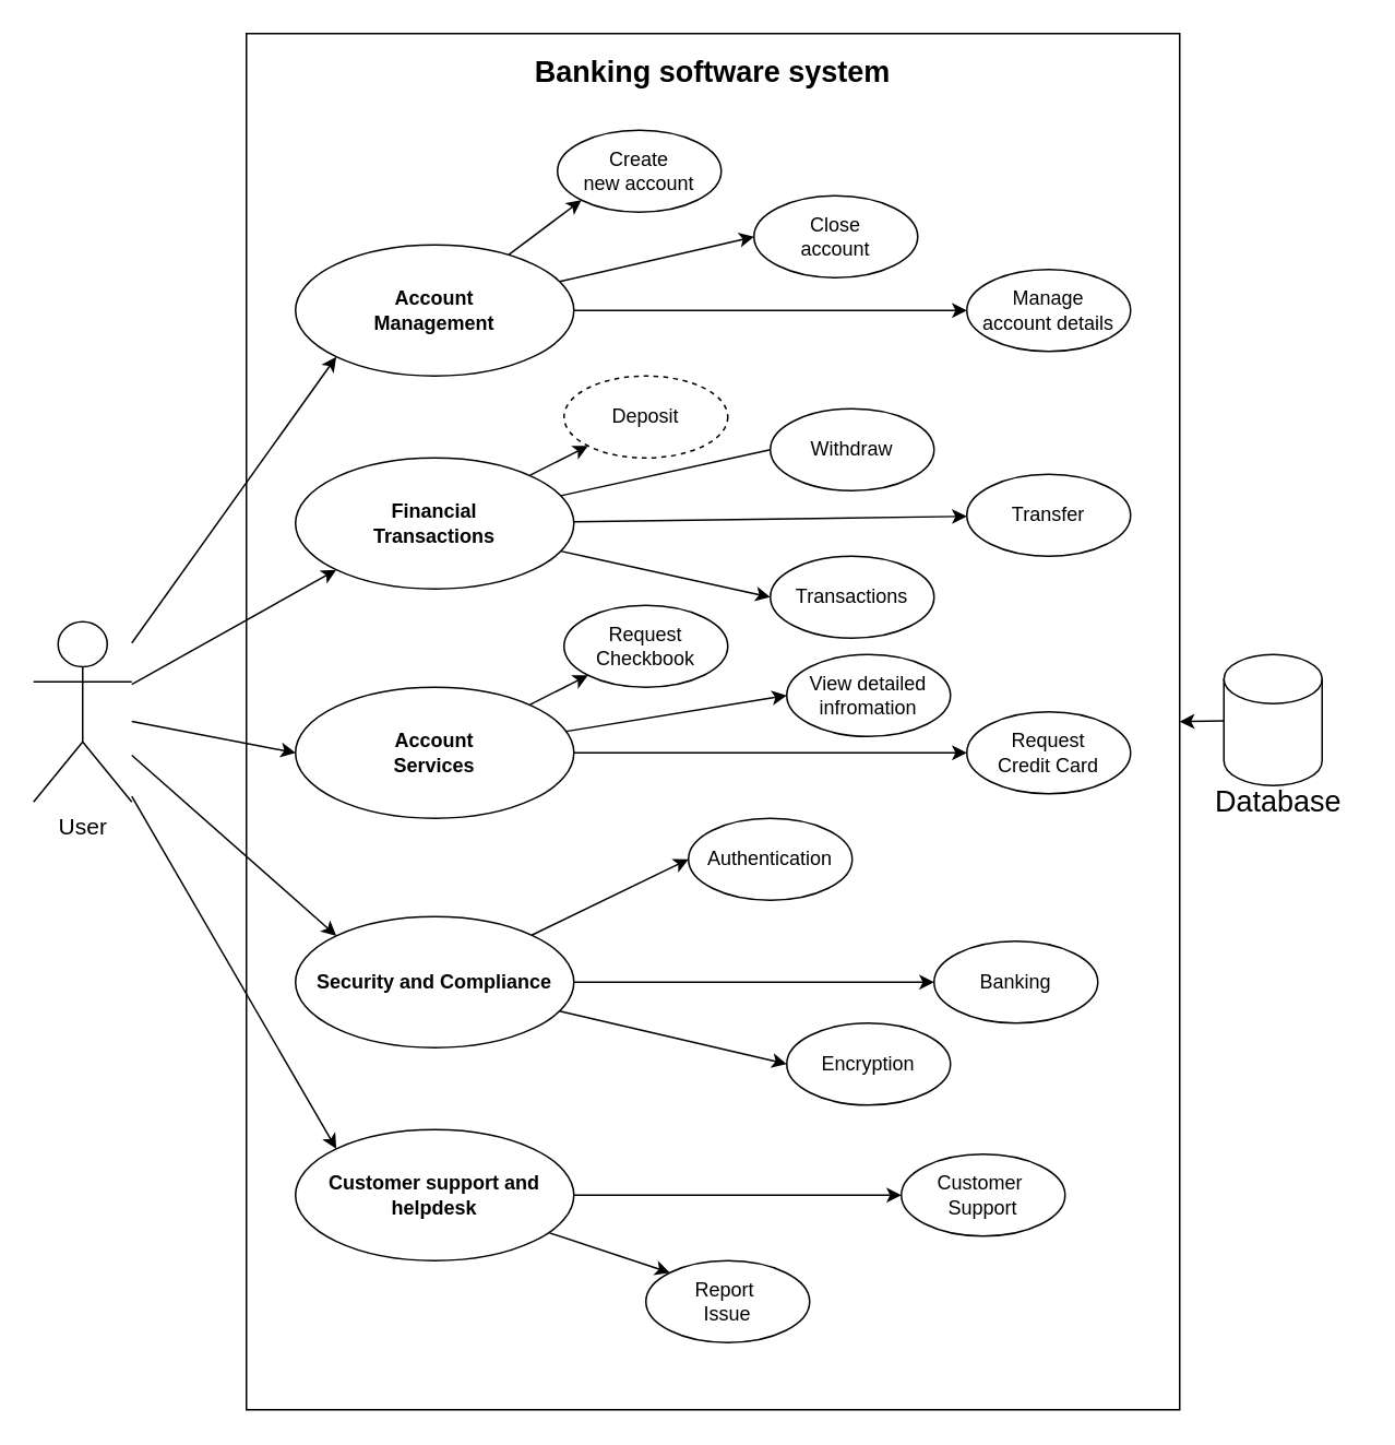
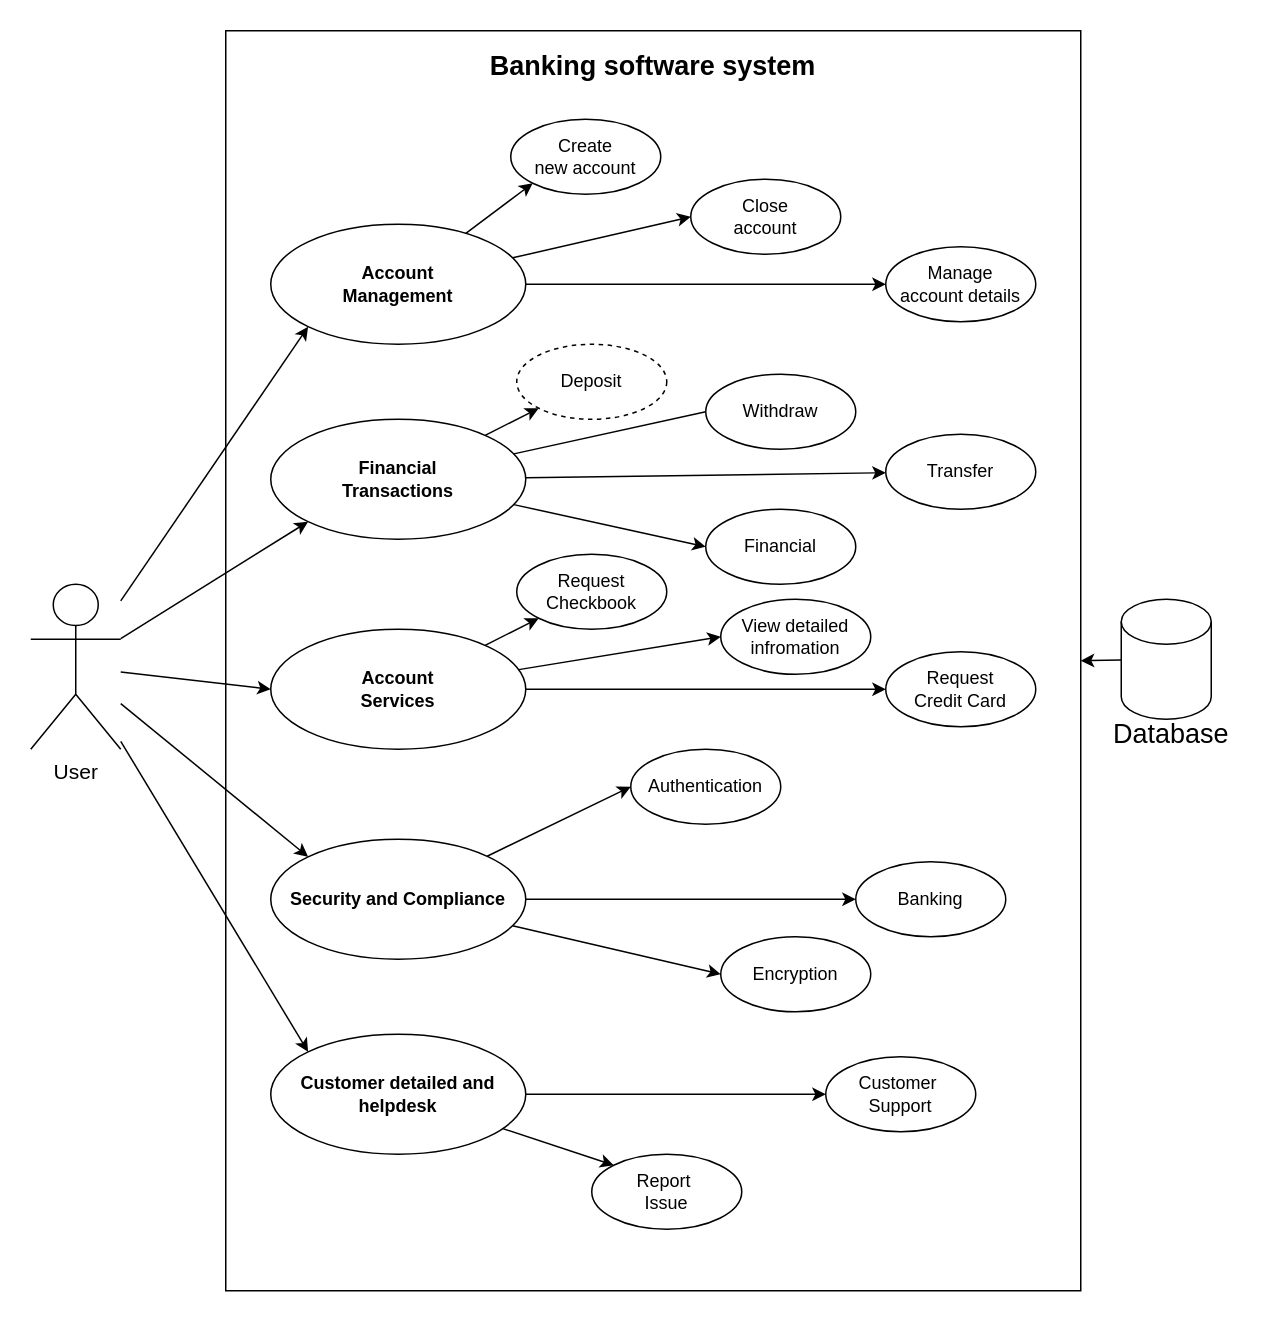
- <mxCell id="29" value="Transactions" style="ellipse;whiteSpace=wrap;html=1;" vertex="1" parent="1"><mxGeometry x="470" y="339" width="100" height="50" as="geometry" /></mxCell>
+ <mxCell id="29" value="Financial" style="ellipse;whiteSpace=wrap;html=1;" vertex="1" parent="1"><mxGeometry x="470" y="339" width="100" height="50" as="geometry" /></mxCell>
- <mxCell id="43" value="&lt;font style=&quot;font-size: 14px;&quot;&gt;User&lt;/font&gt;" style="shape=umlActor;verticalLabelPosition=bottom;verticalAlign=top;html=1;outlineConnect=0;" vertex="1" parent="1"><mxGeometry x="20" y="379" width="60" height="110" as="geometry" /></mxCell>
+ <mxCell id="43" value="&lt;font style=&quot;font-size: 14px;&quot;&gt;User&lt;/font&gt;" style="shape=umlActor;verticalLabelPosition=bottom;verticalAlign=top;html=1;outlineConnect=0;" vertex="1" parent="1"><mxGeometry x="20" y="389" width="60" height="110" as="geometry" /></mxCell>
- <mxCell id="24" value="&lt;b&gt;Customer support and helpdesk&lt;/b&gt;" style="ellipse;whiteSpace=wrap;html=1;" vertex="1" parent="1"><mxGeometry x="180" y="689" width="170" height="80" as="geometry" /></mxCell>
+ <mxCell id="24" value="&lt;b&gt;Customer detailed and helpdesk&lt;/b&gt;" style="ellipse;whiteSpace=wrap;html=1;" vertex="1" parent="1"><mxGeometry x="180" y="689" width="170" height="80" as="geometry" /></mxCell>
